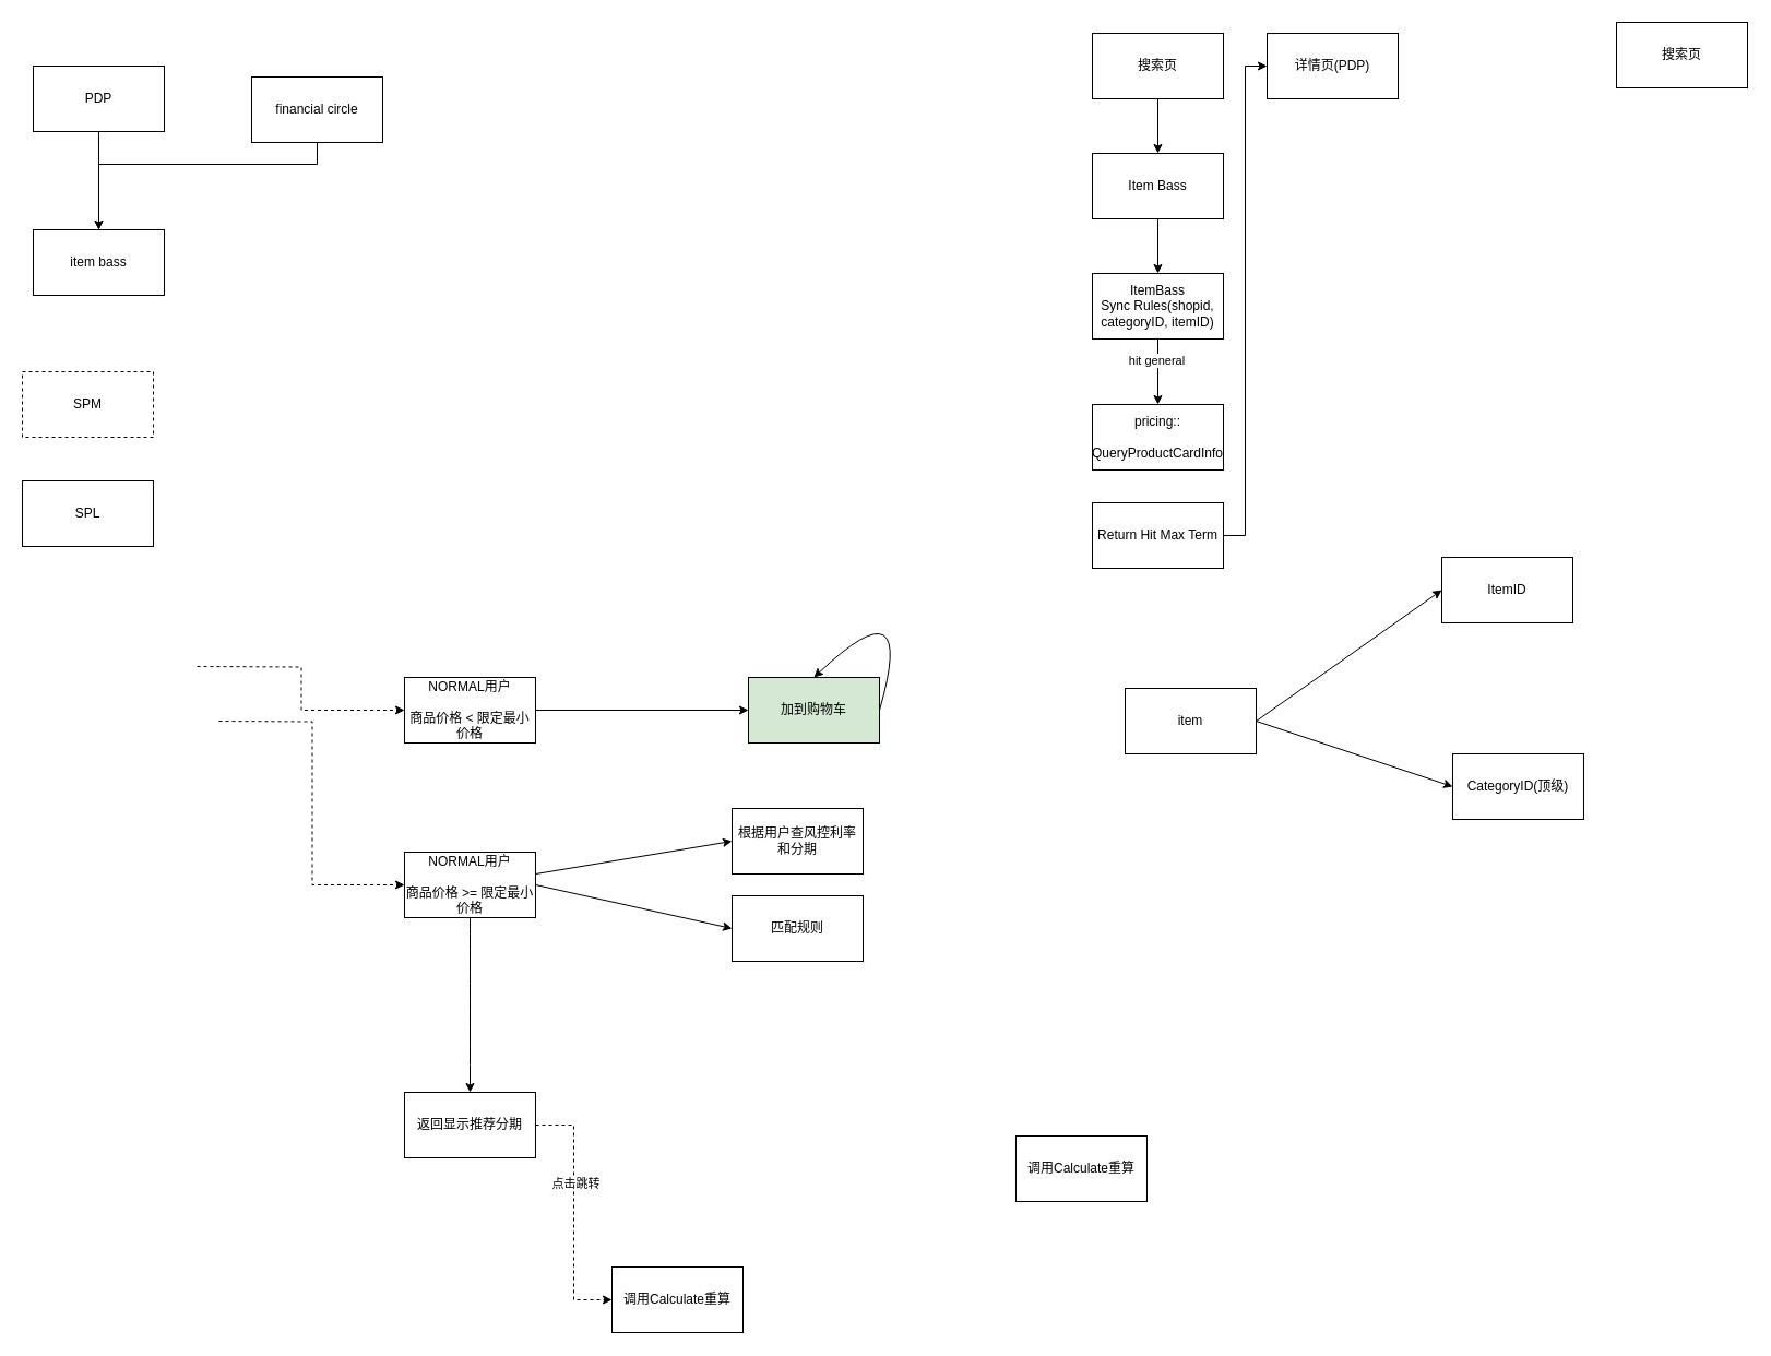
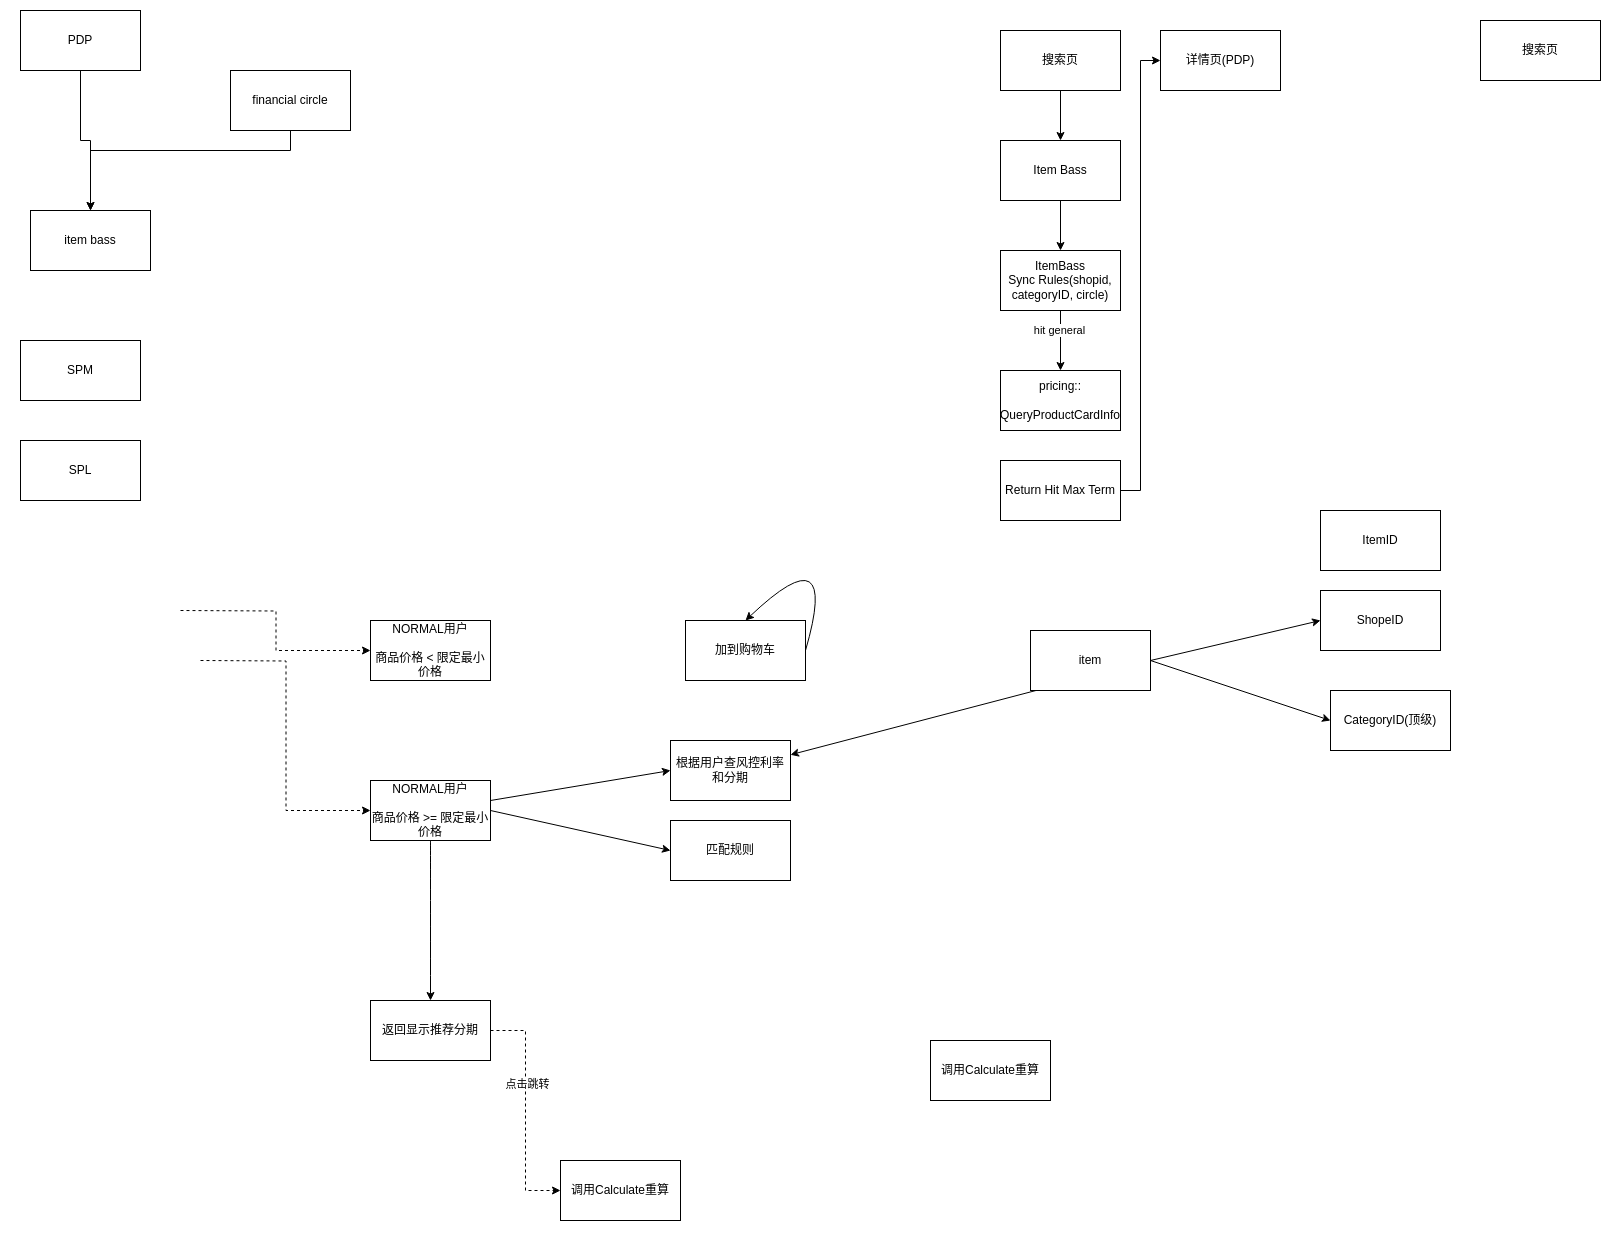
- <mxCell id="3" value="PDP" style="rounded=0;whiteSpace=wrap;html=1;" vertex="1" parent="1"><mxGeometry x="30" y="60" width="120" height="60" as="geometry" /></mxCell>
+ <mxCell id="3" value="PDP" style="rounded=0;whiteSpace=wrap;html=1;" vertex="1" parent="1"><mxGeometry x="20" y="10" width="120" height="60" as="geometry" /></mxCell>
- <mxCell id="32" value="ItemBass &lt;br&gt;Sync Rules(shopid, categoryID, itemID)" style="rounded=0;whiteSpace=wrap;html=1;" vertex="1" parent="1"><mxGeometry x="1000" y="250" width="120" height="60" as="geometry" /></mxCell>
+ <mxCell id="32" value="ItemBass &lt;br&gt;Sync Rules(shopid, categoryID, circle)" style="rounded=0;whiteSpace=wrap;html=1;" vertex="1" parent="1"><mxGeometry x="1000" y="250" width="120" height="60" as="geometry" /></mxCell>
- <mxCell id="5" value="SPM" style="rounded=0;whiteSpace=wrap;html=1;dashed=1;" vertex="1" parent="1"><mxGeometry x="20" y="340" width="120" height="60" as="geometry" /></mxCell>
+ <mxCell id="5" value="SPM" style="rounded=0;whiteSpace=wrap;html=1;" vertex="1" parent="1"><mxGeometry x="20" y="340" width="120" height="60" as="geometry" /></mxCell>
- <mxCell id="38" style="rounded=0;orthogonalLoop=1;jettySize=auto;html=1;entryX=0;entryY=0.5;entryDx=0;entryDy=0;exitX=1;exitY=0.5;exitDx=0;exitDy=0;" edge="1" parent="1" source="39" target="40"><mxGeometry relative="1" as="geometry"><mxPoint x="1240" y="580" as="targetPoint" /></mxGeometry></mxCell>
+ <mxCell id="38" style="rounded=0;orthogonalLoop=1;jettySize=auto;html=1;exitX=1;exitY=0.5;exitDx=0;exitDy=0;" edge="1" parent="1" source="39" target="18"><mxGeometry relative="1" as="geometry"><mxPoint x="1240" y="580" as="targetPoint" /></mxGeometry></mxCell>
+ <mxCell id="41" value="ShopeID" style="rounded=0;whiteSpace=wrap;html=1;" vertex="1" parent="1"><mxGeometry x="1320" y="590" width="120" height="60" as="geometry" /></mxCell>
+ <mxCell id="43" style="rounded=0;orthogonalLoop=1;jettySize=auto;html=1;entryX=0;entryY=0.5;entryDx=0;entryDy=0;exitX=1;exitY=0.5;exitDx=0;exitDy=0;" edge="1" parent="1" source="39" target="41"><mxGeometry relative="1" as="geometry"><mxPoint x="1330" y="550" as="targetPoint" /><mxPoint x="1157.5" y="640" as="sourcePoint" /></mxGeometry></mxCell>
- <mxCell id="10" value="" style="endArrow=classic;html=1;rounded=0;entryX=0;entryY=0.5;entryDx=0;entryDy=0;exitX=1;exitY=0.5;exitDx=0;exitDy=0;" edge="1" parent="1" source="13" target="9"><mxGeometry width="50" height="50" relative="1" as="geometry"><mxPoint x="550" y="650" as="sourcePoint" /><mxPoint x="530" y="610" as="targetPoint" /></mxGeometry></mxCell>
- <mxCell id="9" value="加到购物车" style="rounded=0;whiteSpace=wrap;html=1;fillColor=#d5e8d4;" vertex="1" parent="1"><mxGeometry x="685" y="620" width="120" height="60" as="geometry" /></mxCell>
+ <mxCell id="9" value="加到购物车" style="rounded=0;whiteSpace=wrap;html=1;" vertex="1" parent="1"><mxGeometry x="685" y="620" width="120" height="60" as="geometry" /></mxCell>
